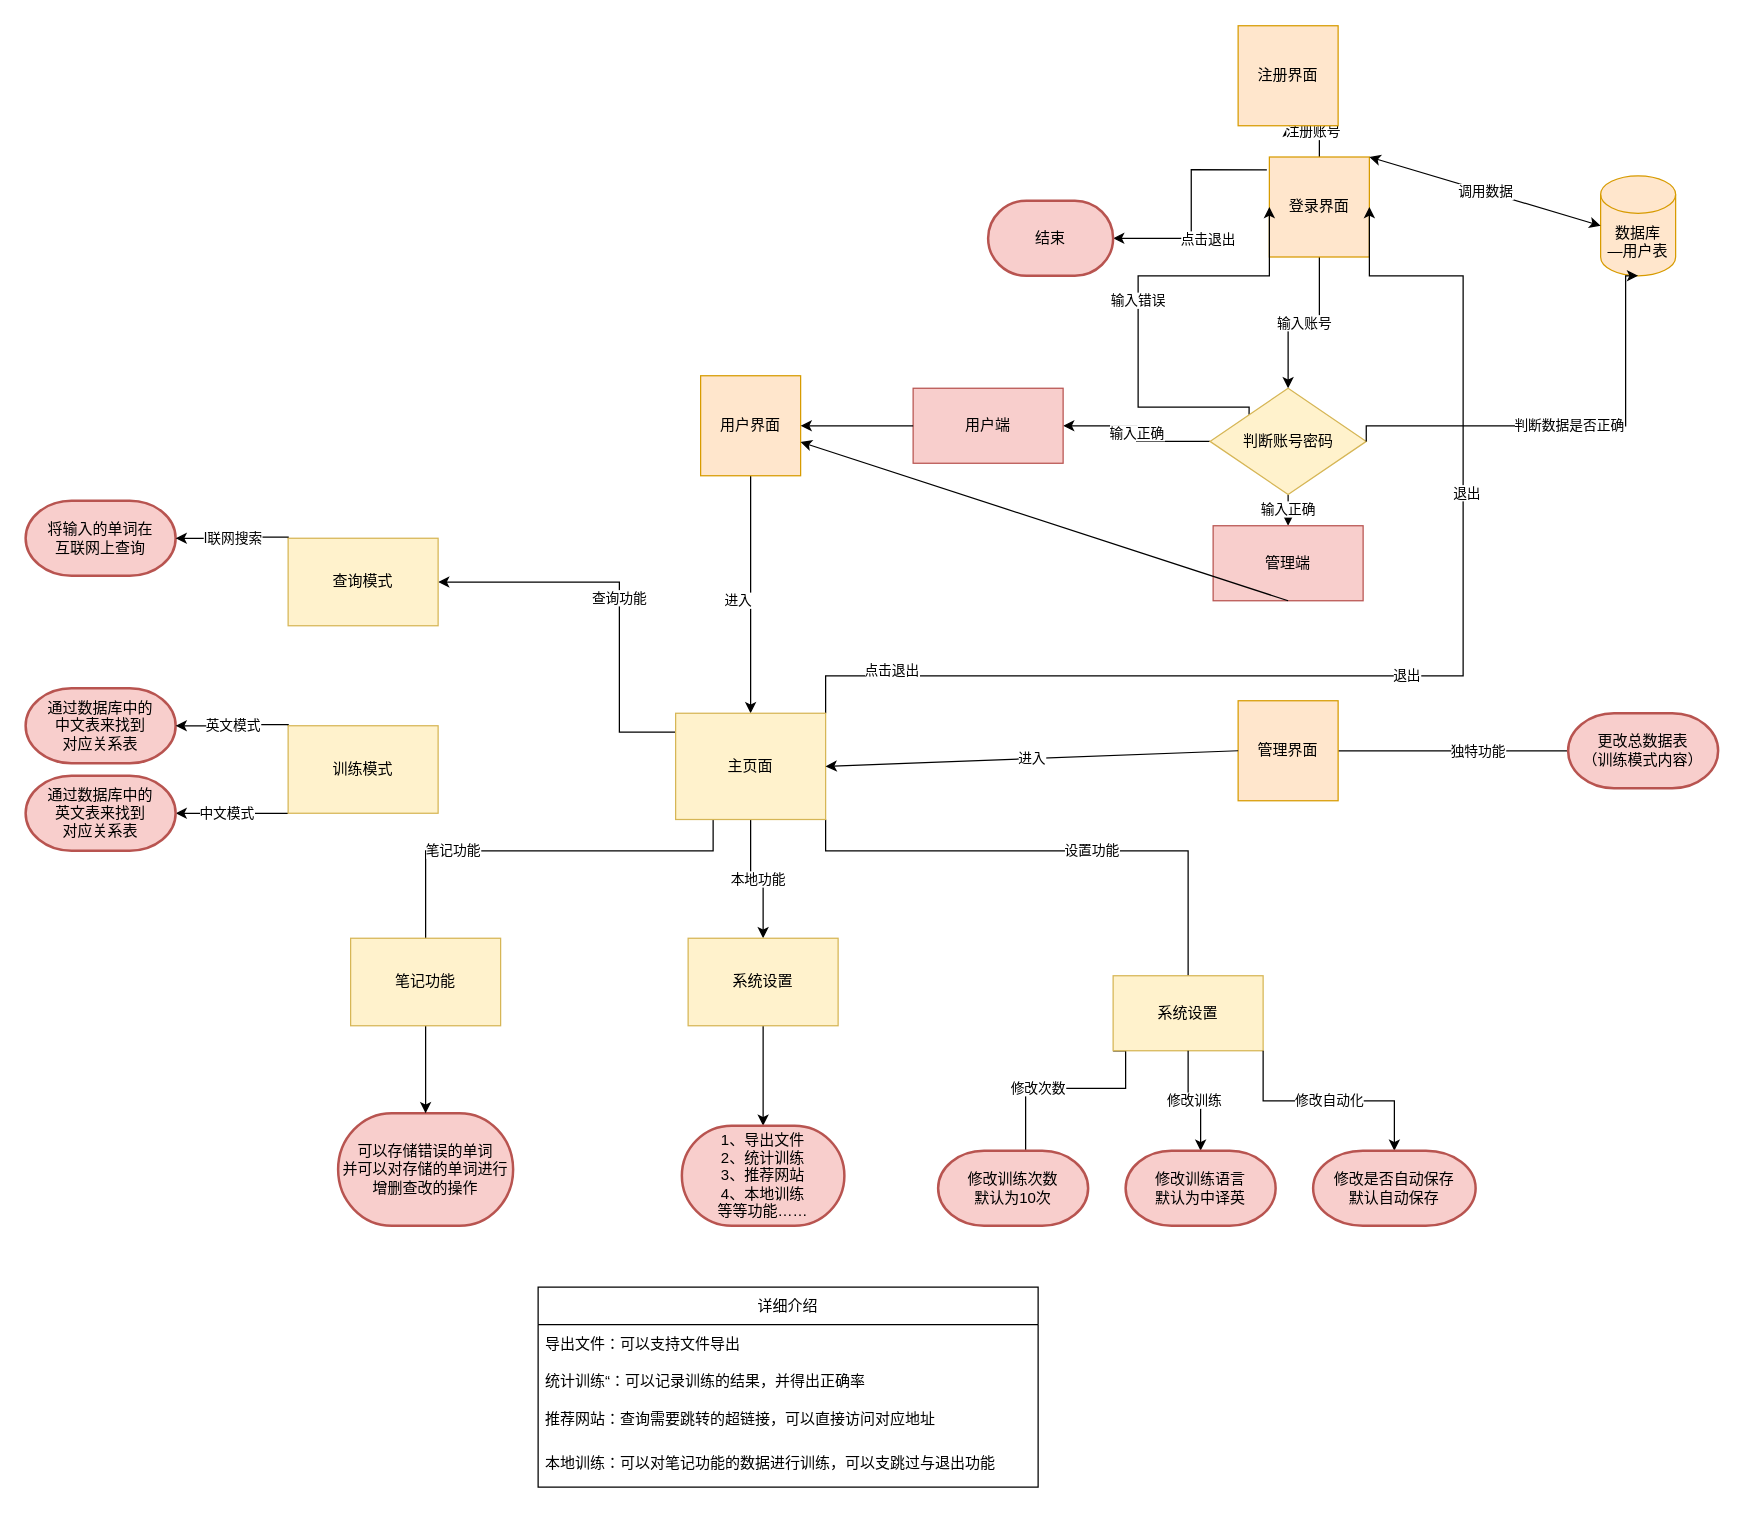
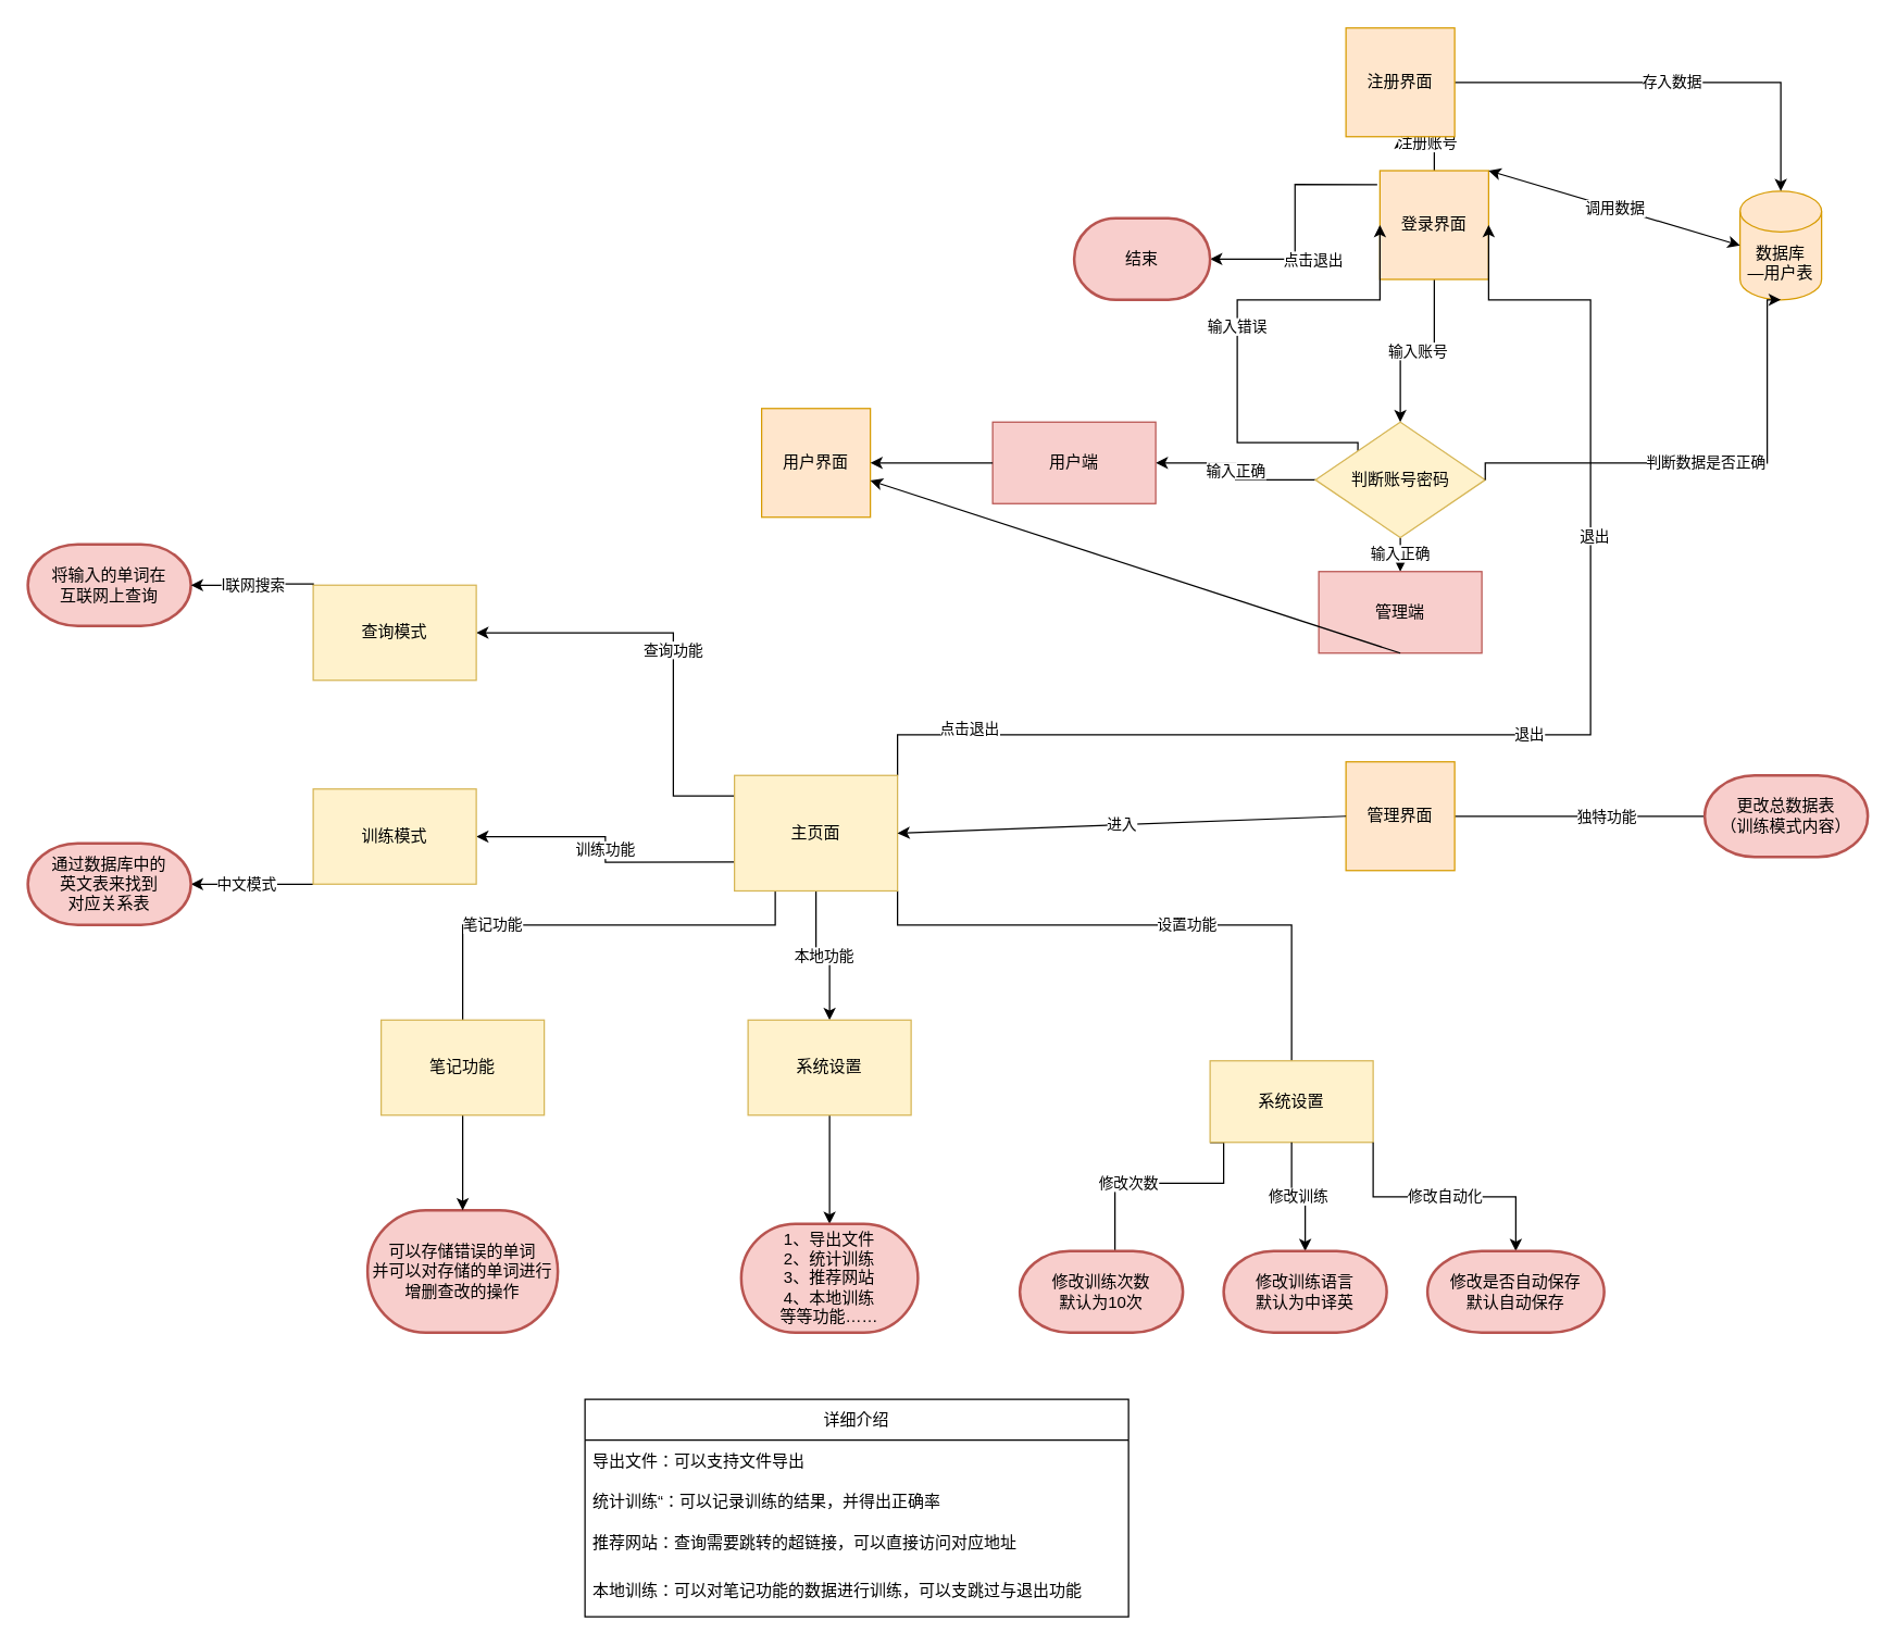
+ <mxCell id="34" value="存入数据" style="edgeStyle=orthogonalEdgeStyle;rounded=0;orthogonalLoop=1;jettySize=auto;html=1;exitX=1;exitY=0.5;exitDx=0;exitDy=0;" edge="1" parent="1" source="35" target="5"><mxGeometry relative="1" as="geometry" /></mxCell>
- <mxCell id="6" value="进入" style="edgeStyle=orthogonalEdgeStyle;rounded=0;orthogonalLoop=1;jettySize=auto;html=1;" edge="1" parent="1" source="7" target="31"><mxGeometry x="0.053" y="-10" relative="1" as="geometry"><mxPoint as="offset" /></mxGeometry></mxCell>
- <mxCell id="46" value="通过数据库中的&lt;br&gt;中文表来找到&lt;br&gt;对应关系表" style="strokeWidth=2;html=1;shape=mxgraph.flowchart.terminator;whiteSpace=wrap;fontFamily=Helvetica;fontSize=12;align=center;strokeColor=#b85450;fillColor=#f8cecc;" vertex="1" parent="1"><mxGeometry x="20" y="550" width="120" height="60" as="geometry" /></mxCell>
- <mxCell id="48" value="英文模式" style="edgeStyle=orthogonalEdgeStyle;rounded=0;orthogonalLoop=1;jettySize=auto;html=1;exitX=0;exitY=0;exitDx=0;exitDy=0;entryX=1;entryY=0.5;entryDx=0;entryDy=0;entryPerimeter=0;" edge="1" parent="1" source="49" target="46"><mxGeometry relative="1" as="geometry"><Array as="points"><mxPoint x="200" y="579" /></Array></mxGeometry></mxCell>
+ <mxCell id="27" value="训练功能" style="edgeStyle=orthogonalEdgeStyle;rounded=0;orthogonalLoop=1;jettySize=auto;html=1;exitX=0;exitY=0.75;exitDx=0;exitDy=0;entryX=1;entryY=0.5;entryDx=0;entryDy=0;" edge="1" parent="1" source="31" target="49"><mxGeometry relative="1" as="geometry"><mxPoint x="450" y="614.75" as="targetPoint" /><Array as="points" /></mxGeometry></mxCell>
